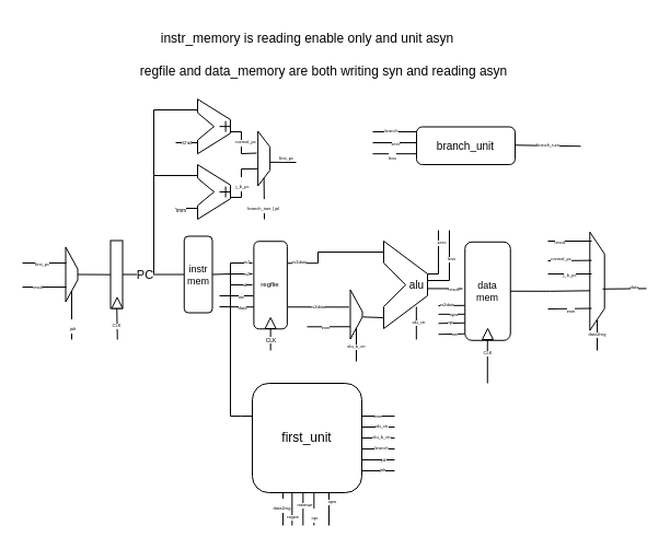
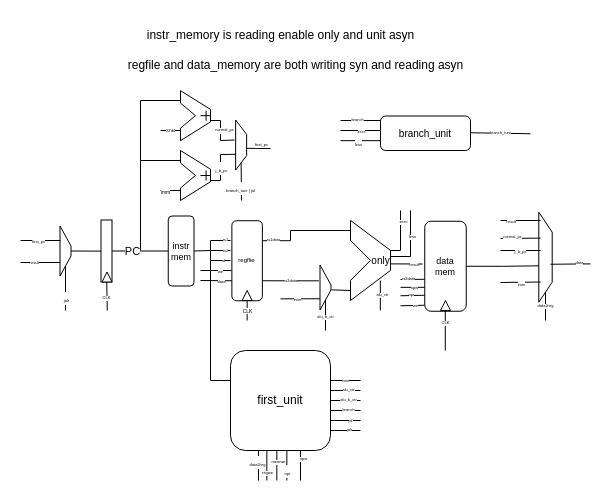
- <mxCell id="57" value="alu" style="text;html=1;align=center;verticalAlign=middle;resizable=0;points=[];autosize=1;strokeColor=none;fillColor=none;fontSize=10;" parent="1" vertex="1"><mxGeometry x="360" y="245" width="40" height="30" as="geometry" /></mxCell>
+ <mxCell id="57" value="only" style="text;html=1;align=center;verticalAlign=middle;resizable=0;points=[];autosize=1;strokeColor=none;fillColor=none;fontSize=10;" parent="1" vertex="1"><mxGeometry x="360" y="245" width="40" height="30" as="geometry" /></mxCell>
